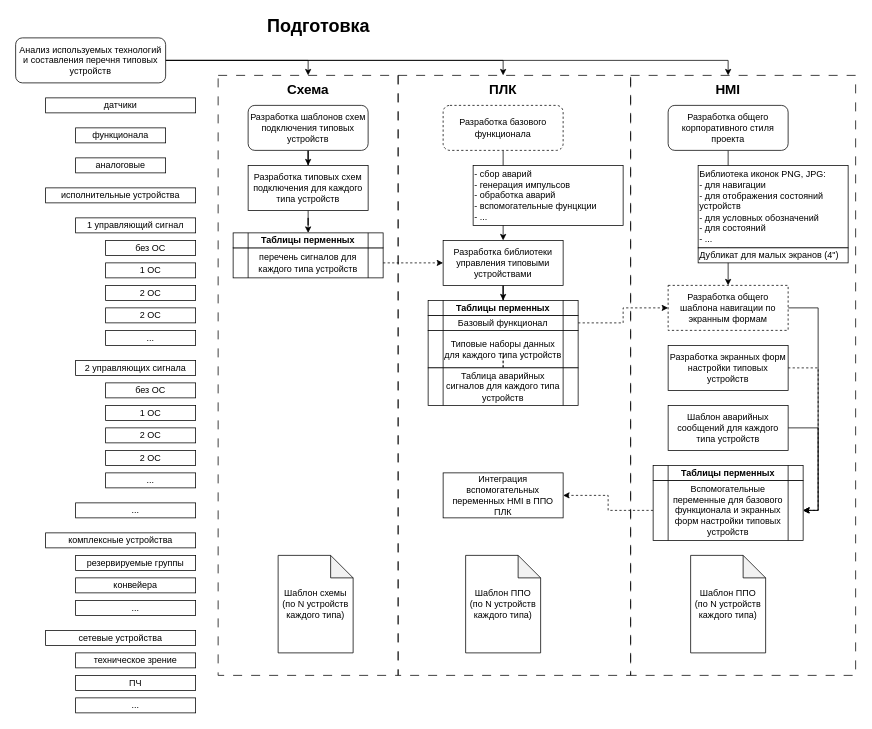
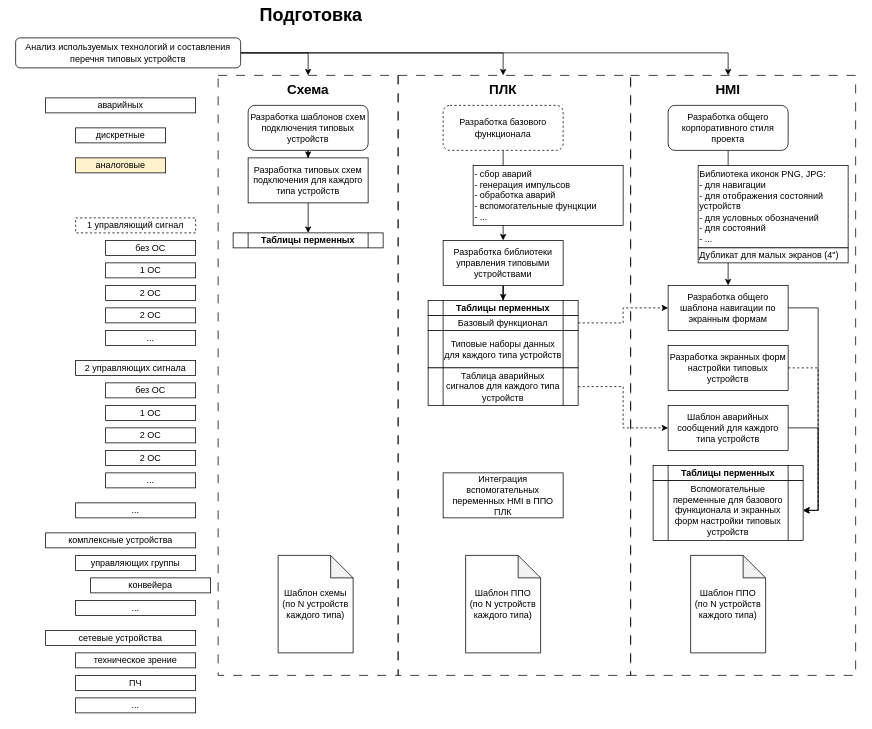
- <mxCell id="5" value="Подготовка" style="text;html=1;align=center;verticalAlign=middle;whiteSpace=wrap;rounded=0;fontSize=24;fontStyle=1" vertex="1" parent="1"><mxGeometry x="344" width="160" height="30" as="geometry" y="20" /></mxCell>
+ <mxCell id="5" value="Подготовка" style="text;html=1;align=center;verticalAlign=middle;whiteSpace=wrap;rounded=0;fontSize=24;fontStyle=1" vertex="1" parent="1"><mxGeometry x="334" y="5" width="160" height="30" as="geometry" /></mxCell>
- <mxCell id="13" value="Анализ используемых технологий и составления перечня типовых устройств" style="rounded=1;whiteSpace=wrap;html=1;" vertex="1" parent="1"><mxGeometry x="20" y="50" width="200" height="60" as="geometry" /></mxCell>
+ <mxCell id="13" value="Анализ используемых технологий и составления перечня типовых устройств" style="rounded=1;whiteSpace=wrap;html=1;" vertex="1" parent="1"><mxGeometry x="20" y="50" width="300" height="40" as="geometry" /></mxCell>
- <mxCell id="9" value="датчики" style="rounded=0;whiteSpace=wrap;html=1;" vertex="1" parent="1"><mxGeometry x="60" y="130" width="200" height="20" as="geometry" /></mxCell>
+ <mxCell id="9" value="аварийных" style="rounded=0;whiteSpace=wrap;html=1;" vertex="1" parent="1"><mxGeometry x="60" y="130" width="200" height="20" as="geometry" /></mxCell>
- <mxCell id="14" value="функционала" style="rounded=0;whiteSpace=wrap;html=1;" vertex="1" parent="1"><mxGeometry x="100" y="170" width="120" height="20" as="geometry" /></mxCell>
+ <mxCell id="14" value="дискретные" style="rounded=0;whiteSpace=wrap;html=1;" vertex="1" parent="1"><mxGeometry x="100" y="170" width="120" height="20" as="geometry" /></mxCell>
- <mxCell id="15" value="аналоговые" style="rounded=0;whiteSpace=wrap;html=1;" vertex="1" parent="1"><mxGeometry x="100" y="210" width="120" height="20" as="geometry" /></mxCell>
+ <mxCell id="15" value="аналоговые" style="rounded=0;whiteSpace=wrap;html=1;fillColor=#fff2cc;" vertex="1" parent="1"><mxGeometry x="100" y="210" width="120" height="20" as="geometry" /></mxCell>
- <mxCell id="48" value="Разработка типовых схем подключения для каждого типа устройств" style="rounded=0;whiteSpace=wrap;html=1;" vertex="1" parent="1"><mxGeometry x="330" y="220" width="160" height="60" as="geometry" /></mxCell>
+ <mxCell id="48" value="Разработка типовых схем подключения для каждого типа устройств" style="rounded=0;whiteSpace=wrap;html=1;" vertex="1" parent="1"><mxGeometry x="330" y="210" width="160" height="60" as="geometry" /></mxCell>
- <mxCell id="16" value="исполнительные устройства" style="rounded=0;whiteSpace=wrap;html=1;" vertex="1" parent="1"><mxGeometry x="60" y="250" width="200" height="20" as="geometry" /></mxCell>
- <mxCell id="17" value="1 управляющий сигнал" style="rounded=0;whiteSpace=wrap;html=1;" vertex="1" parent="1"><mxGeometry x="100" y="290" width="160" height="20" as="geometry" /></mxCell>
+ <mxCell id="17" value="1 управляющий сигнал" style="rounded=0;whiteSpace=wrap;html=1;dashed=1;" vertex="1" parent="1"><mxGeometry x="100" y="290" width="160" height="20" as="geometry" /></mxCell>
- <mxCell id="50" value="перечень сигналов для каждого типа устройств" style="shape=process;whiteSpace=wrap;html=1;backgroundOutline=1;" vertex="1" parent="1"><mxGeometry x="310" y="330" width="200" height="40" as="geometry" /></mxCell>
- <mxCell id="49" style="edgeStyle=orthogonalEdgeStyle;rounded=0;orthogonalLoop=1;jettySize=auto;html=1;entryX=0;entryY=0.5;entryDx=0;entryDy=0;dashed=1;" edge="1" parent="1" source="50" target="42"><mxGeometry relative="1" as="geometry" /></mxCell>
- <mxCell id="53" value="Разработка общего шаблона навигации по экранным формам" style="rounded=0;whiteSpace=wrap;html=1;dashed=1;" vertex="1" parent="1"><mxGeometry x="890" y="380" width="160" height="60" as="geometry" /></mxCell>
+ <mxCell id="53" value="Разработка общего шаблона навигации по экранным формам" style="rounded=0;whiteSpace=wrap;html=1;" vertex="1" parent="1"><mxGeometry x="890" y="380" width="160" height="60" as="geometry" /></mxCell>
- <mxCell id="60" style="edgeStyle=orthogonalEdgeStyle;rounded=0;orthogonalLoop=1;jettySize=auto;html=1;dashed=1;" edge="1" parent="1" source="61" target="46"><mxGeometry relative="1" as="geometry" /></mxCell>
+ <mxCell id="60" style="edgeStyle=orthogonalEdgeStyle;rounded=0;orthogonalLoop=1;jettySize=auto;html=1;entryX=0;entryY=0.5;entryDx=0;entryDy=0;dashed=1;" edge="1" parent="1" source="61" target="63"><mxGeometry relative="1" as="geometry" /></mxCell>
- <mxCell id="56" style="edgeStyle=orthogonalEdgeStyle;rounded=0;orthogonalLoop=1;jettySize=auto;html=1;entryX=1;entryY=0.5;entryDx=0;entryDy=0;dashed=1;" edge="1" parent="1" source="57" target="59"><mxGeometry relative="1" as="geometry" /></mxCell>
- <mxCell id="31" value="резервируемые группы" style="rounded=0;whiteSpace=wrap;html=1;" vertex="1" parent="1"><mxGeometry x="100" y="740" width="160" height="20" as="geometry" /></mxCell>
+ <mxCell id="31" value="управляющих группы" style="rounded=0;whiteSpace=wrap;html=1;" vertex="1" parent="1"><mxGeometry x="100" y="740" width="160" height="20" as="geometry" /></mxCell>
- <mxCell id="32" value="конвейера" style="rounded=0;whiteSpace=wrap;html=1;" vertex="1" parent="1"><mxGeometry x="100" y="770" width="160" height="20" as="geometry" /></mxCell>
+ <mxCell id="32" value="конвейера" style="rounded=0;whiteSpace=wrap;html=1;" vertex="1" parent="1"><mxGeometry x="120" y="770" width="160" height="20" as="geometry" /></mxCell>
